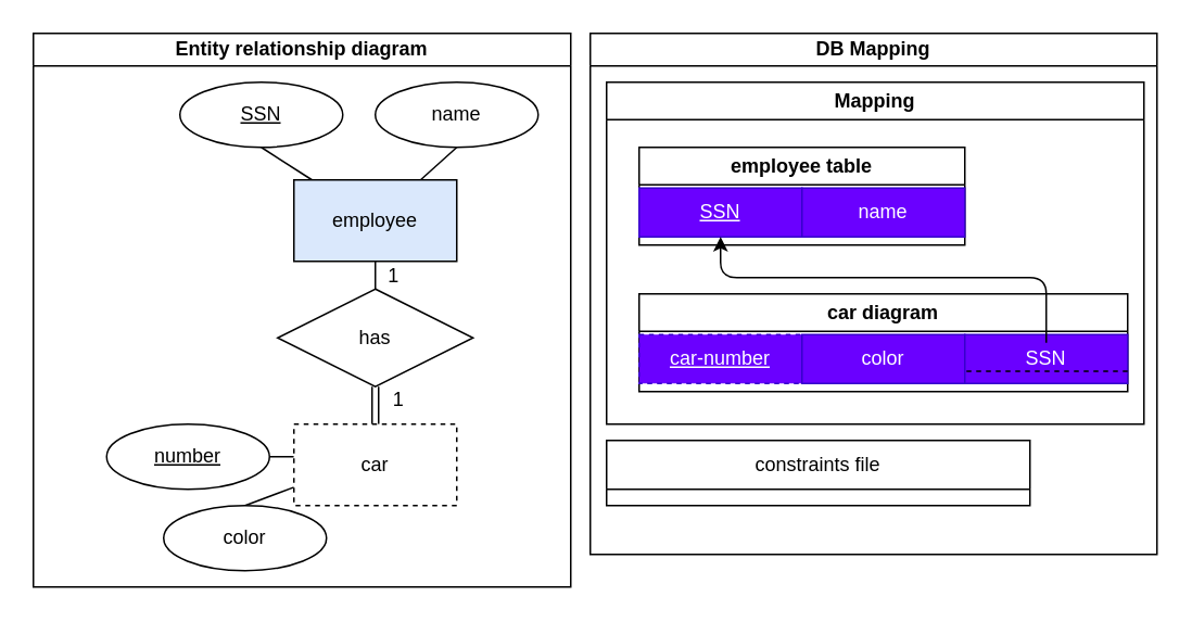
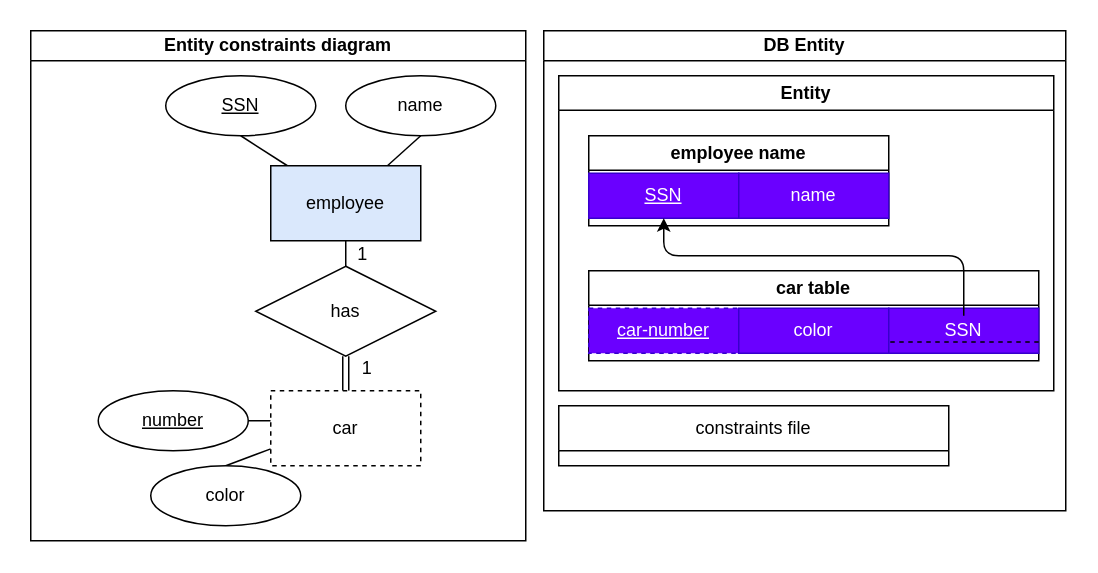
- <mxCell id="2" value="Entity relationship diagram" style="swimlane;whiteSpace=wrap;html=1;startSize=20;" parent="1" vertex="1"><mxGeometry x="20" y="20" width="330" height="340" as="geometry" /></mxCell>
+ <mxCell id="2" value="Entity constraints diagram" style="swimlane;whiteSpace=wrap;html=1;startSize=20;" parent="1" vertex="1"><mxGeometry x="20" y="20" width="330" height="340" as="geometry" /></mxCell>
- <mxCell id="20" value="DB Mapping" style="swimlane;whiteSpace=wrap;html=1;startSize=20;" parent="1" vertex="1"><mxGeometry x="362" y="20" width="348" height="320" as="geometry" /></mxCell>
+ <mxCell id="20" value="DB Entity" style="swimlane;whiteSpace=wrap;html=1;startSize=20;" parent="1" vertex="1"><mxGeometry x="362" y="20" width="348" height="320" as="geometry" /></mxCell>
- <mxCell id="25" value="Mapping" style="swimlane;whiteSpace=wrap;html=1;" parent="20" vertex="1"><mxGeometry x="10" y="30" width="330" height="210" as="geometry" /></mxCell>
+ <mxCell id="25" value="Entity" style="swimlane;whiteSpace=wrap;html=1;" parent="20" vertex="1"><mxGeometry x="10" y="30" width="330" height="210" as="geometry" /></mxCell>
- <mxCell id="26" value="employee table" style="swimlane;whiteSpace=wrap;html=1;" parent="25" vertex="1"><mxGeometry x="20" y="40" width="200" height="60" as="geometry" /></mxCell>
+ <mxCell id="26" value="employee name" style="swimlane;whiteSpace=wrap;html=1;" parent="25" vertex="1"><mxGeometry x="20" y="40" width="200" height="60" as="geometry" /></mxCell>
- <mxCell id="29" value="car diagram" style="swimlane;whiteSpace=wrap;html=1;" parent="25" vertex="1"><mxGeometry x="20" y="130" width="300" height="60" as="geometry" /></mxCell>
+ <mxCell id="29" value="car table" style="swimlane;whiteSpace=wrap;html=1;" parent="25" vertex="1"><mxGeometry x="20" y="130" width="300" height="60" as="geometry" /></mxCell>
